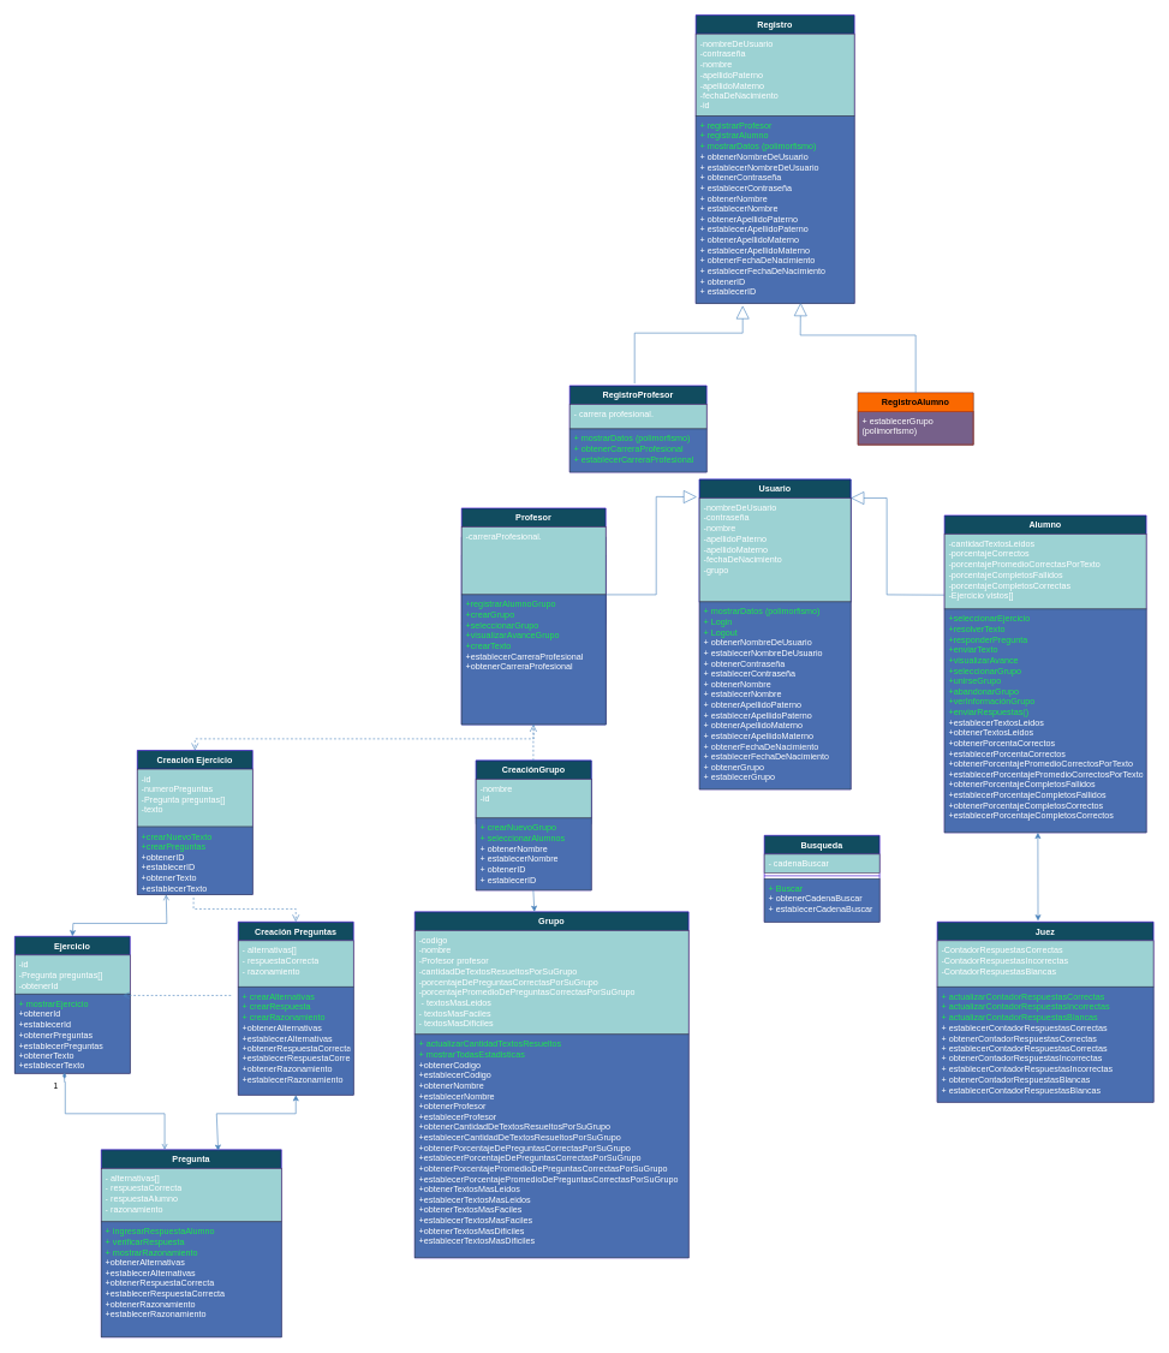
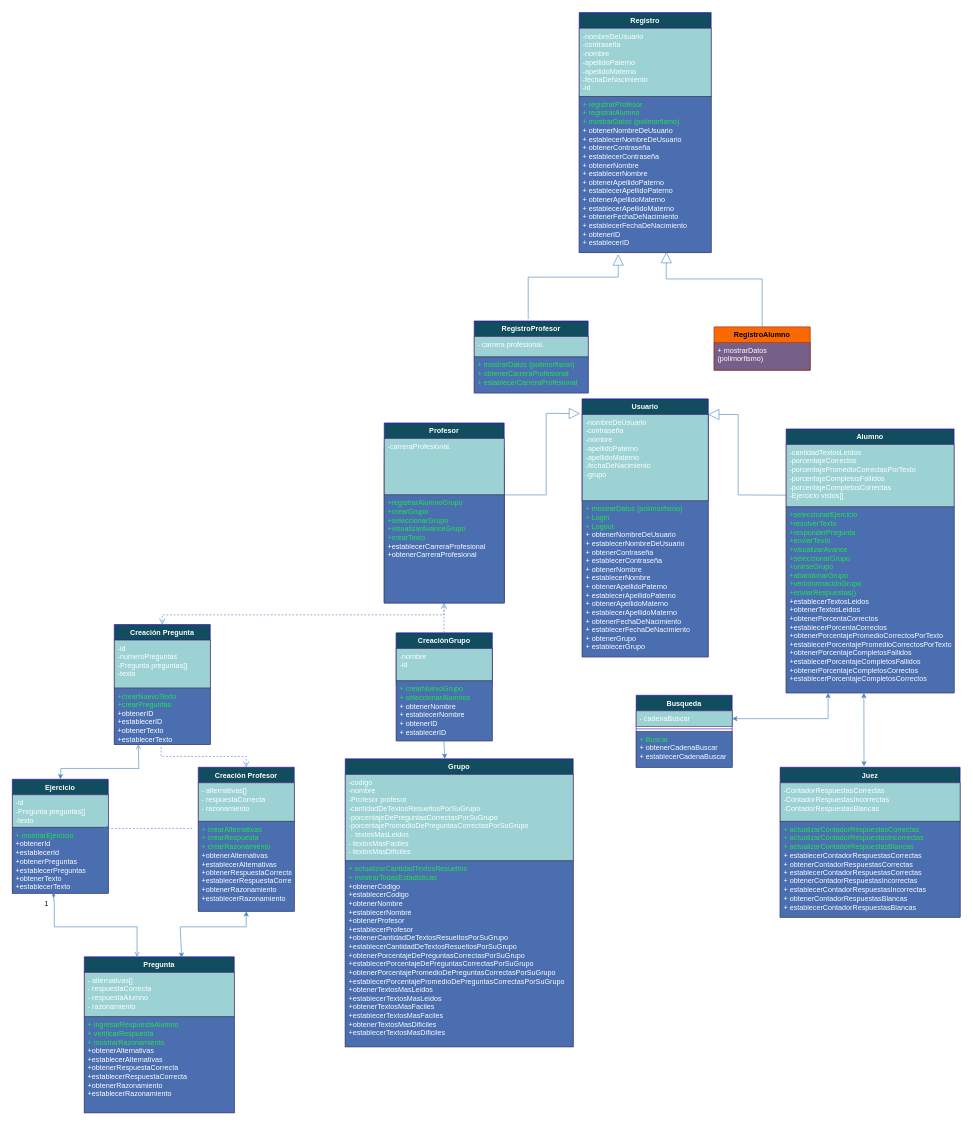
- <mxCell id="11" value="+ establecerGrupo (polimorfismo)" style="text;strokeColor=#432D57;fillColor=#76608a;align=left;verticalAlign=top;spacingLeft=4;spacingRight=4;overflow=hidden;rotatable=0;points=[[0,0.5],[1,0.5]];portConstraint=eastwest;whiteSpace=wrap;html=1;fontColor=#ffffff;" parent="10" vertex="1"><mxGeometry y="26" width="160" height="46" as="geometry" /></mxCell>
+ <mxCell id="11" value="+ mostrarDatos (polimorfismo)" style="text;strokeColor=#432D57;fillColor=#76608a;align=left;verticalAlign=top;spacingLeft=4;spacingRight=4;overflow=hidden;rotatable=0;points=[[0,0.5],[1,0.5]];portConstraint=eastwest;whiteSpace=wrap;html=1;fontColor=#ffffff;" parent="10" vertex="1"><mxGeometry y="26" width="160" height="46" as="geometry" /></mxCell>
- <mxCell id="38" value="Creación Ejercicio" style="swimlane;fontStyle=1;align=center;verticalAlign=top;childLayout=stackLayout;horizontal=1;startSize=26;horizontalStack=0;resizeParent=1;resizeParentMax=0;resizeLast=0;collapsible=1;marginBottom=0;whiteSpace=wrap;html=1;fillColor=#114C5F;strokeColor=#3700CC;fontColor=#ffffff;" parent="1" vertex="1"><mxGeometry x="190" y="1040" width="160" height="200" as="geometry" /></mxCell>
+ <mxCell id="38" value="Creación Pregunta" style="swimlane;fontStyle=1;align=center;verticalAlign=top;childLayout=stackLayout;horizontal=1;startSize=26;horizontalStack=0;resizeParent=1;resizeParentMax=0;resizeLast=0;collapsible=1;marginBottom=0;whiteSpace=wrap;html=1;fillColor=#114C5F;strokeColor=#3700CC;fontColor=#ffffff;" parent="1" vertex="1"><mxGeometry x="190" y="1040" width="160" height="200" as="geometry" /></mxCell>
+ <mxCell id="54" value="" style="endArrow=classic;startArrow=classic;html=1;rounded=0;strokeColor=#4B84BD;exitX=1;exitY=0.5;exitDx=0;exitDy=0;entryX=0.25;entryY=1;entryDx=0;entryDy=0;" parent="1" source="63" target="25" edge="1"><mxGeometry width="50" height="50" relative="1" as="geometry"><mxPoint x="1380" y="1278" as="sourcePoint" /><mxPoint x="1380" y="1180" as="targetPoint" /><Array as="points"><mxPoint x="1380" y="1197" /></Array></mxGeometry></mxCell>
- <mxCell id="44" value="Creación Preguntas&lt;br&gt;" style="swimlane;fontStyle=1;align=center;verticalAlign=top;childLayout=stackLayout;horizontal=1;startSize=26;horizontalStack=0;resizeParent=1;resizeParentMax=0;resizeLast=0;collapsible=1;marginBottom=0;whiteSpace=wrap;html=1;fillColor=#114C5F;strokeColor=#3700CC;fontColor=#ffffff;" parent="1" vertex="1"><mxGeometry x="330" y="1278" width="160" height="240" as="geometry" /></mxCell>
+ <mxCell id="44" value="Creación Profesor&lt;br&gt;" style="swimlane;fontStyle=1;align=center;verticalAlign=top;childLayout=stackLayout;horizontal=1;startSize=26;horizontalStack=0;resizeParent=1;resizeParentMax=0;resizeLast=0;collapsible=1;marginBottom=0;whiteSpace=wrap;html=1;fillColor=#114C5F;strokeColor=#3700CC;fontColor=#ffffff;" parent="1" vertex="1"><mxGeometry x="330" y="1278" width="160" height="240" as="geometry" /></mxCell>
- <mxCell id="42" value="&lt;div&gt;-id&lt;/div&gt;&lt;div&gt;-Pregunta preguntas[]&lt;/div&gt;&lt;div&gt;-obtenerId&lt;/div&gt;&lt;div&gt;&lt;br&gt;&lt;/div&gt;&lt;div&gt;&lt;br&gt;&lt;/div&gt;" style="text;strokeColor=#432D57;fillColor=#9CD2D3;align=left;verticalAlign=top;spacingLeft=4;spacingRight=4;overflow=hidden;rotatable=0;points=[[0,0.5],[1,0.5]];portConstraint=eastwest;whiteSpace=wrap;html=1;fontColor=#ffffff;" parent="41" vertex="1"><mxGeometry y="26" width="160" height="54" as="geometry" /></mxCell>
+ <mxCell id="42" value="&lt;div&gt;-id&lt;/div&gt;&lt;div&gt;-Pregunta preguntas[]&lt;/div&gt;&lt;div&gt;-texto&lt;/div&gt;&lt;div&gt;&lt;br&gt;&lt;/div&gt;&lt;div&gt;&lt;br&gt;&lt;/div&gt;" style="text;strokeColor=#432D57;fillColor=#9CD2D3;align=left;verticalAlign=top;spacingLeft=4;spacingRight=4;overflow=hidden;rotatable=0;points=[[0,0.5],[1,0.5]];portConstraint=eastwest;whiteSpace=wrap;html=1;fontColor=#ffffff;" parent="41" vertex="1"><mxGeometry y="26" width="160" height="54" as="geometry" /></mxCell>
